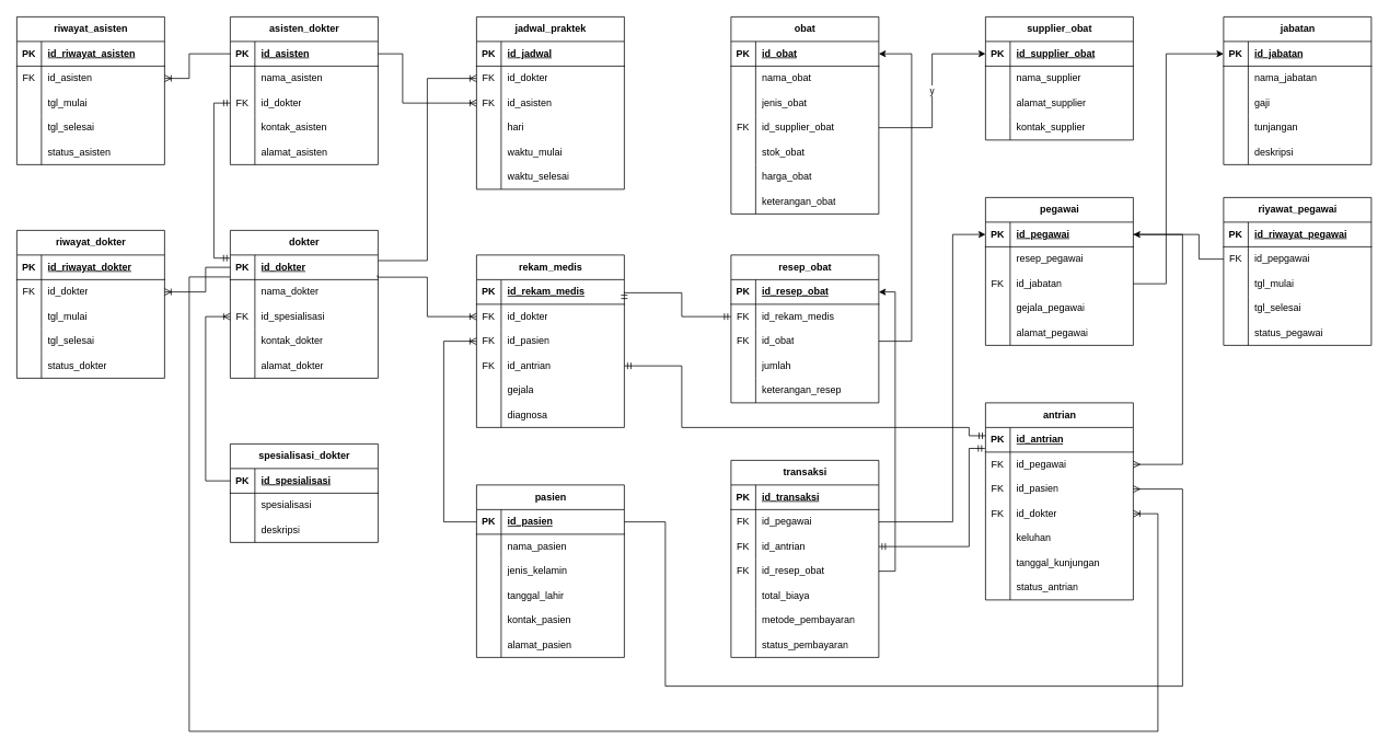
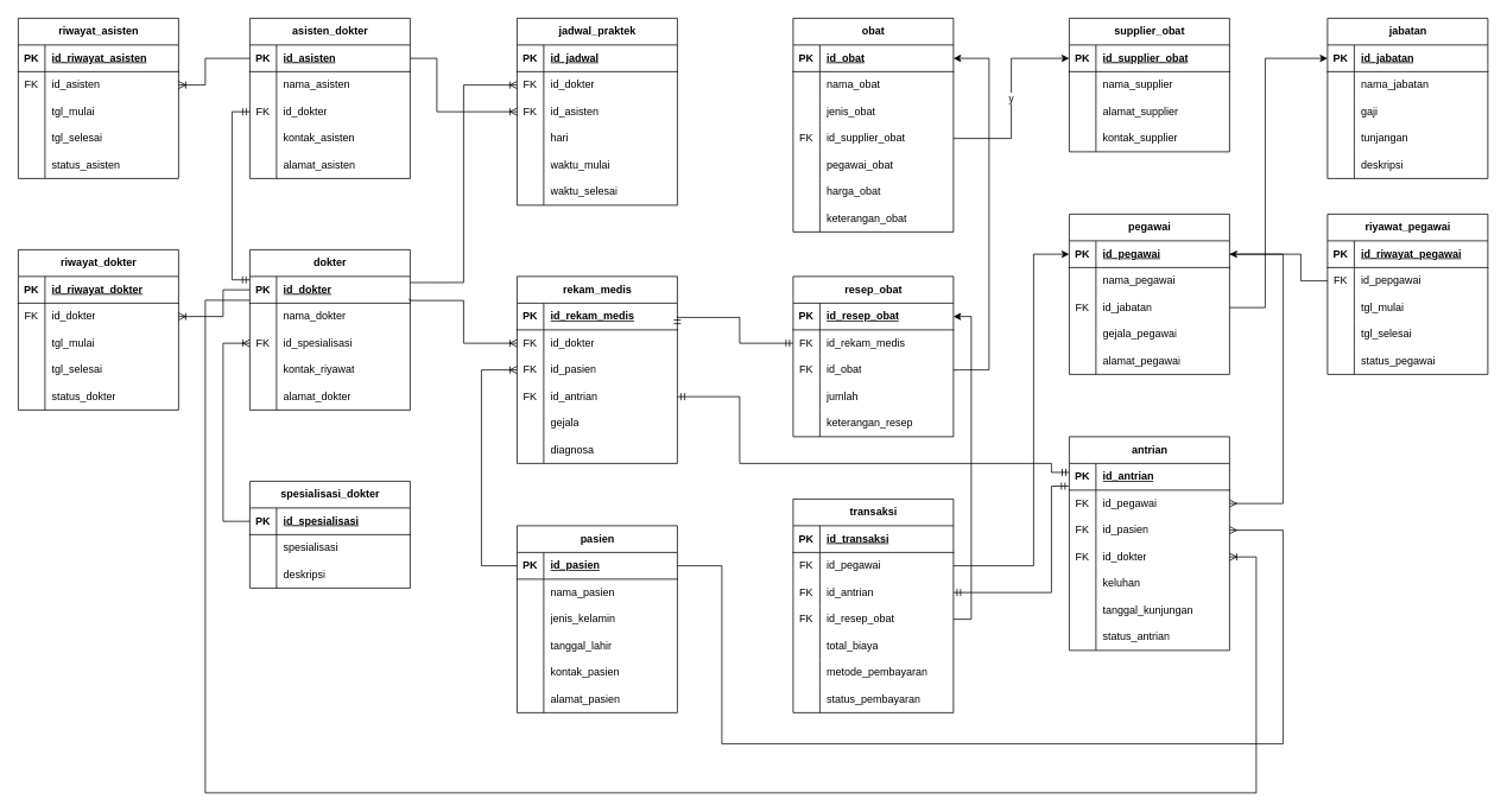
- <mxCell id="170" value="stok_obat" style="shape=partialRectangle;connectable=0;fillColor=none;top=0;left=0;bottom=0;right=0;align=left;spacingLeft=6;overflow=hidden;whiteSpace=wrap;html=1;" parent="168" vertex="1"><mxGeometry x="30" width="150" height="30" as="geometry"><mxRectangle width="150" height="30" as="alternateBounds" /></mxGeometry></mxCell>
+ <mxCell id="170" value="pegawai_obat" style="shape=partialRectangle;connectable=0;fillColor=none;top=0;left=0;bottom=0;right=0;align=left;spacingLeft=6;overflow=hidden;whiteSpace=wrap;html=1;" parent="168" vertex="1"><mxGeometry x="30" width="150" height="30" as="geometry"><mxRectangle width="150" height="30" as="alternateBounds" /></mxGeometry></mxCell>
- <mxCell id="88" value="resep_pegawai" style="shape=partialRectangle;connectable=0;fillColor=none;top=0;left=0;bottom=0;right=0;align=left;spacingLeft=6;overflow=hidden;whiteSpace=wrap;html=1;" parent="86" vertex="1"><mxGeometry x="30" width="150" height="30" as="geometry"><mxRectangle width="150" height="30" as="alternateBounds" /></mxGeometry></mxCell>
+ <mxCell id="88" value="nama_pegawai" style="shape=partialRectangle;connectable=0;fillColor=none;top=0;left=0;bottom=0;right=0;align=left;spacingLeft=6;overflow=hidden;whiteSpace=wrap;html=1;" parent="86" vertex="1"><mxGeometry x="30" width="150" height="30" as="geometry"><mxRectangle width="150" height="30" as="alternateBounds" /></mxGeometry></mxCell>
- <mxCell id="14" value="kontak_dokter" style="shape=partialRectangle;connectable=0;fillColor=none;top=0;left=0;bottom=0;right=0;align=left;spacingLeft=6;overflow=hidden;whiteSpace=wrap;html=1;" parent="12" vertex="1"><mxGeometry x="30" width="150" height="30" as="geometry"><mxRectangle width="150" height="30" as="alternateBounds" /></mxGeometry></mxCell>
+ <mxCell id="14" value="kontak_riyawat" style="shape=partialRectangle;connectable=0;fillColor=none;top=0;left=0;bottom=0;right=0;align=left;spacingLeft=6;overflow=hidden;whiteSpace=wrap;html=1;" parent="12" vertex="1"><mxGeometry x="30" width="150" height="30" as="geometry"><mxRectangle width="150" height="30" as="alternateBounds" /></mxGeometry></mxCell>
